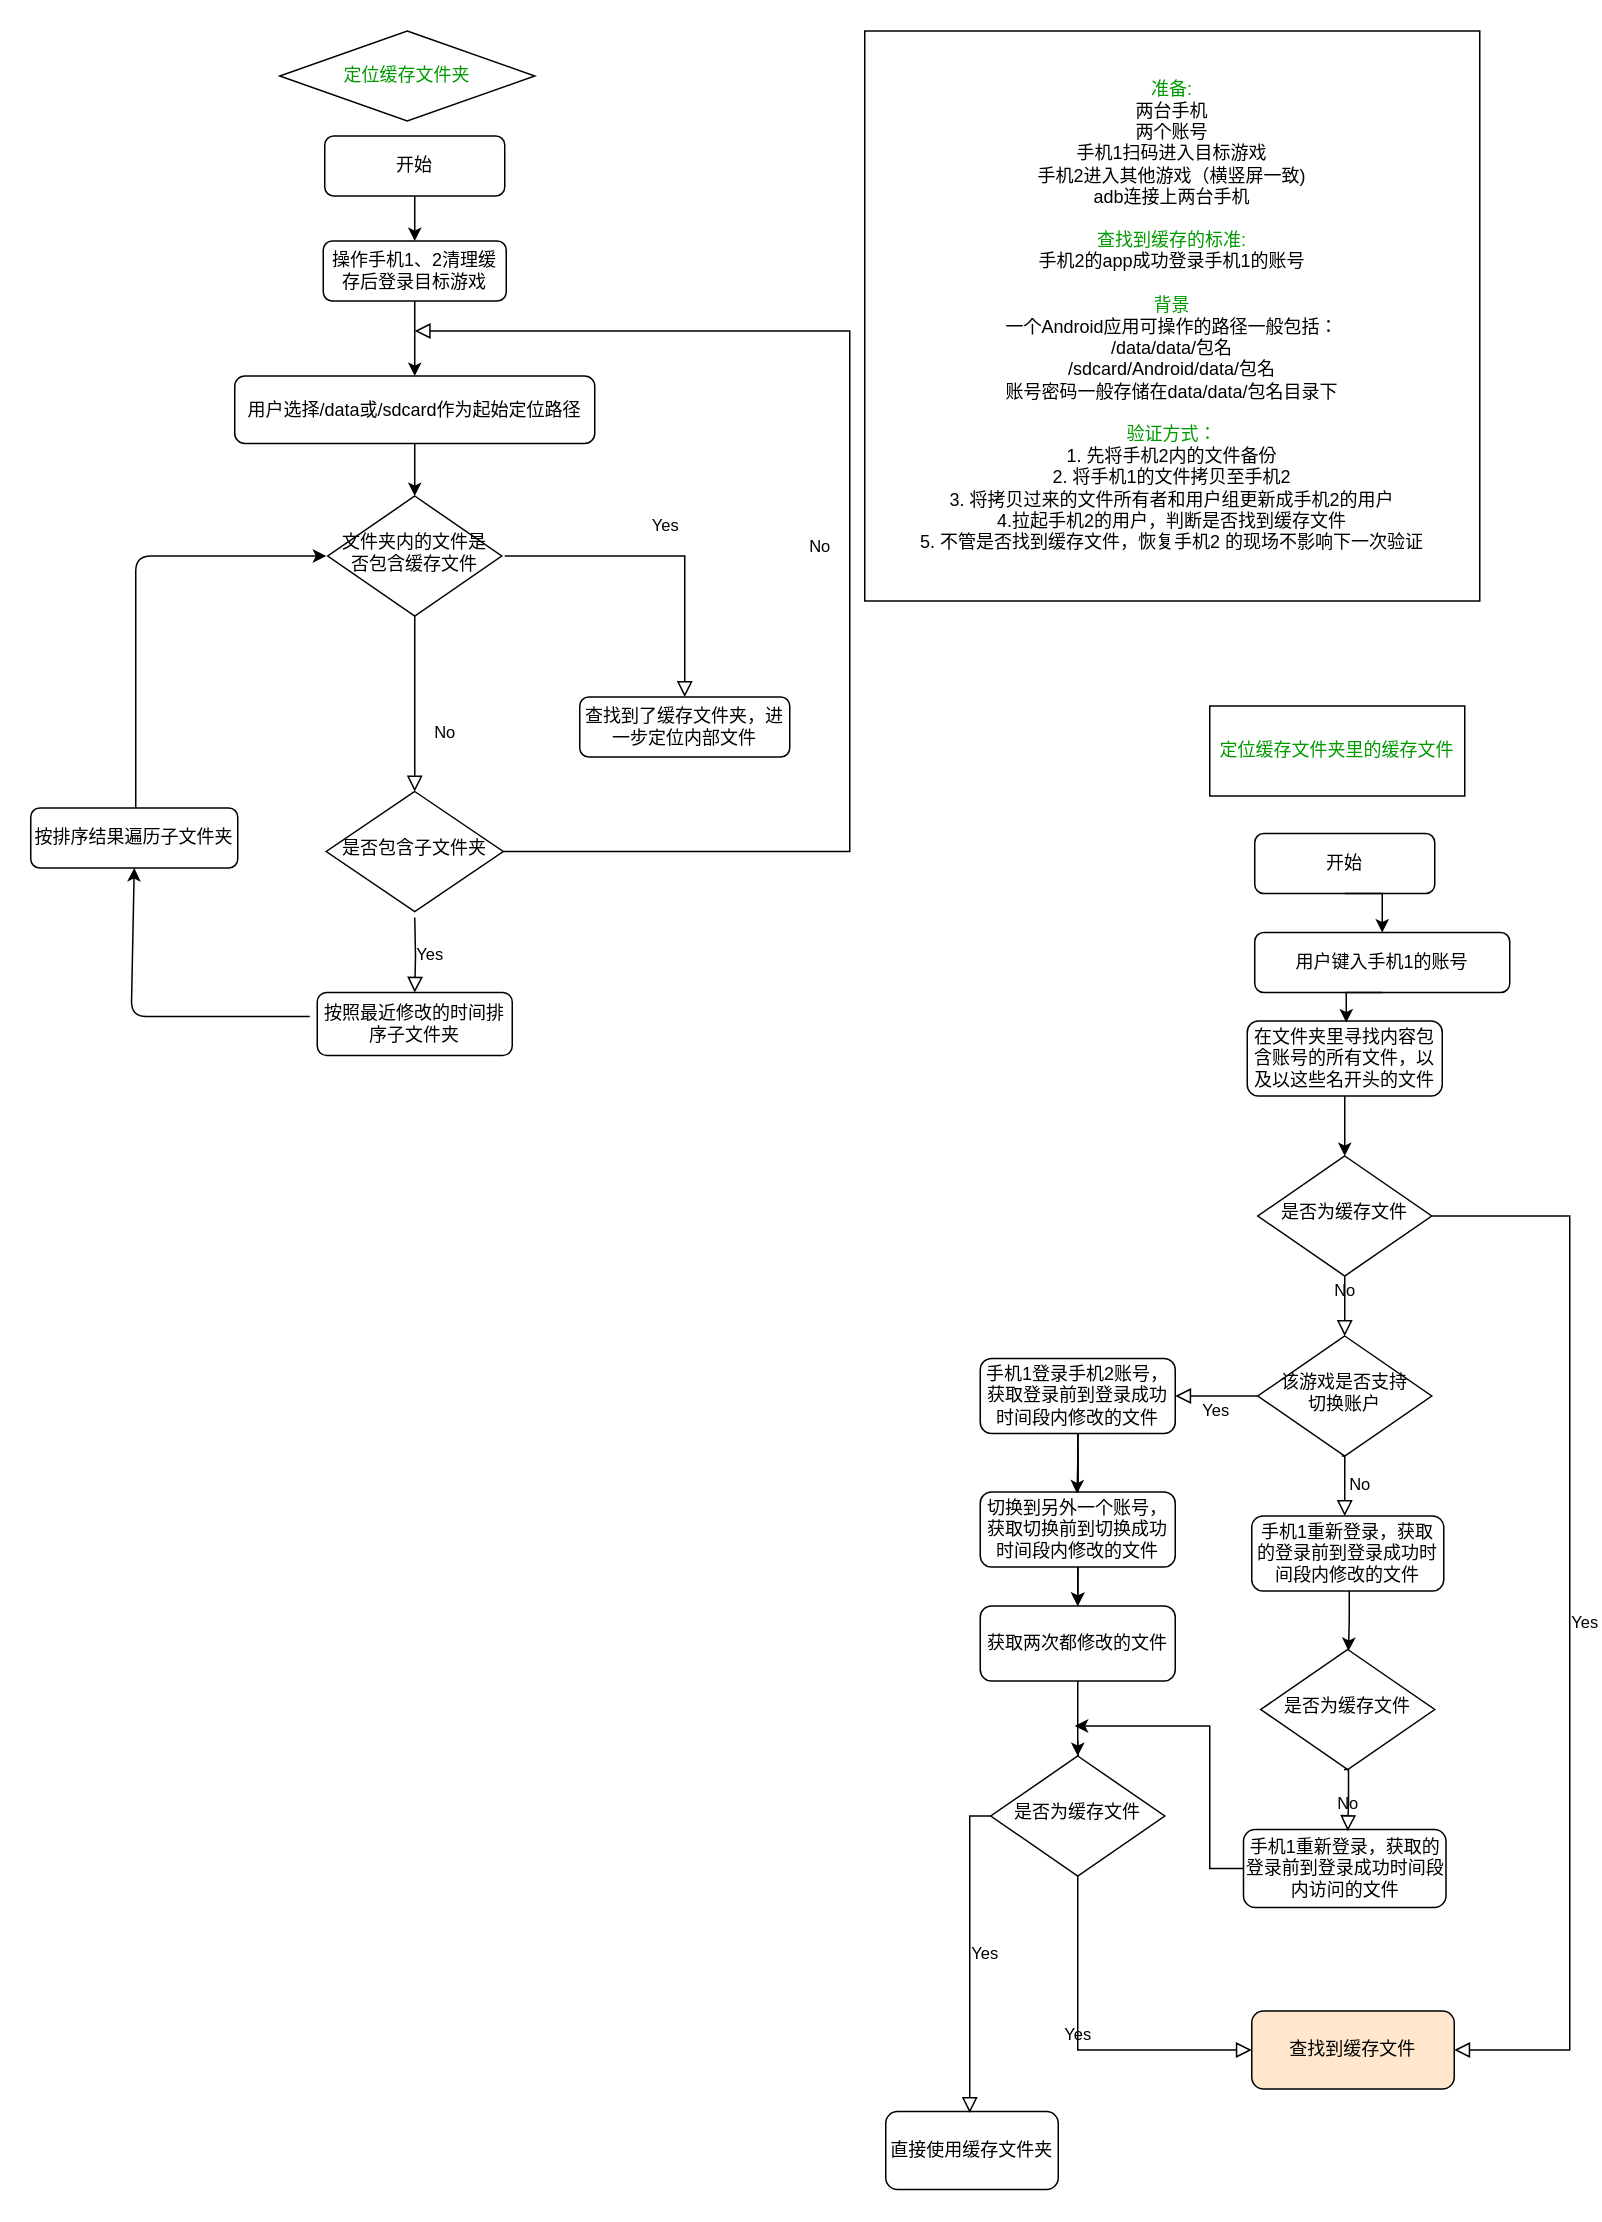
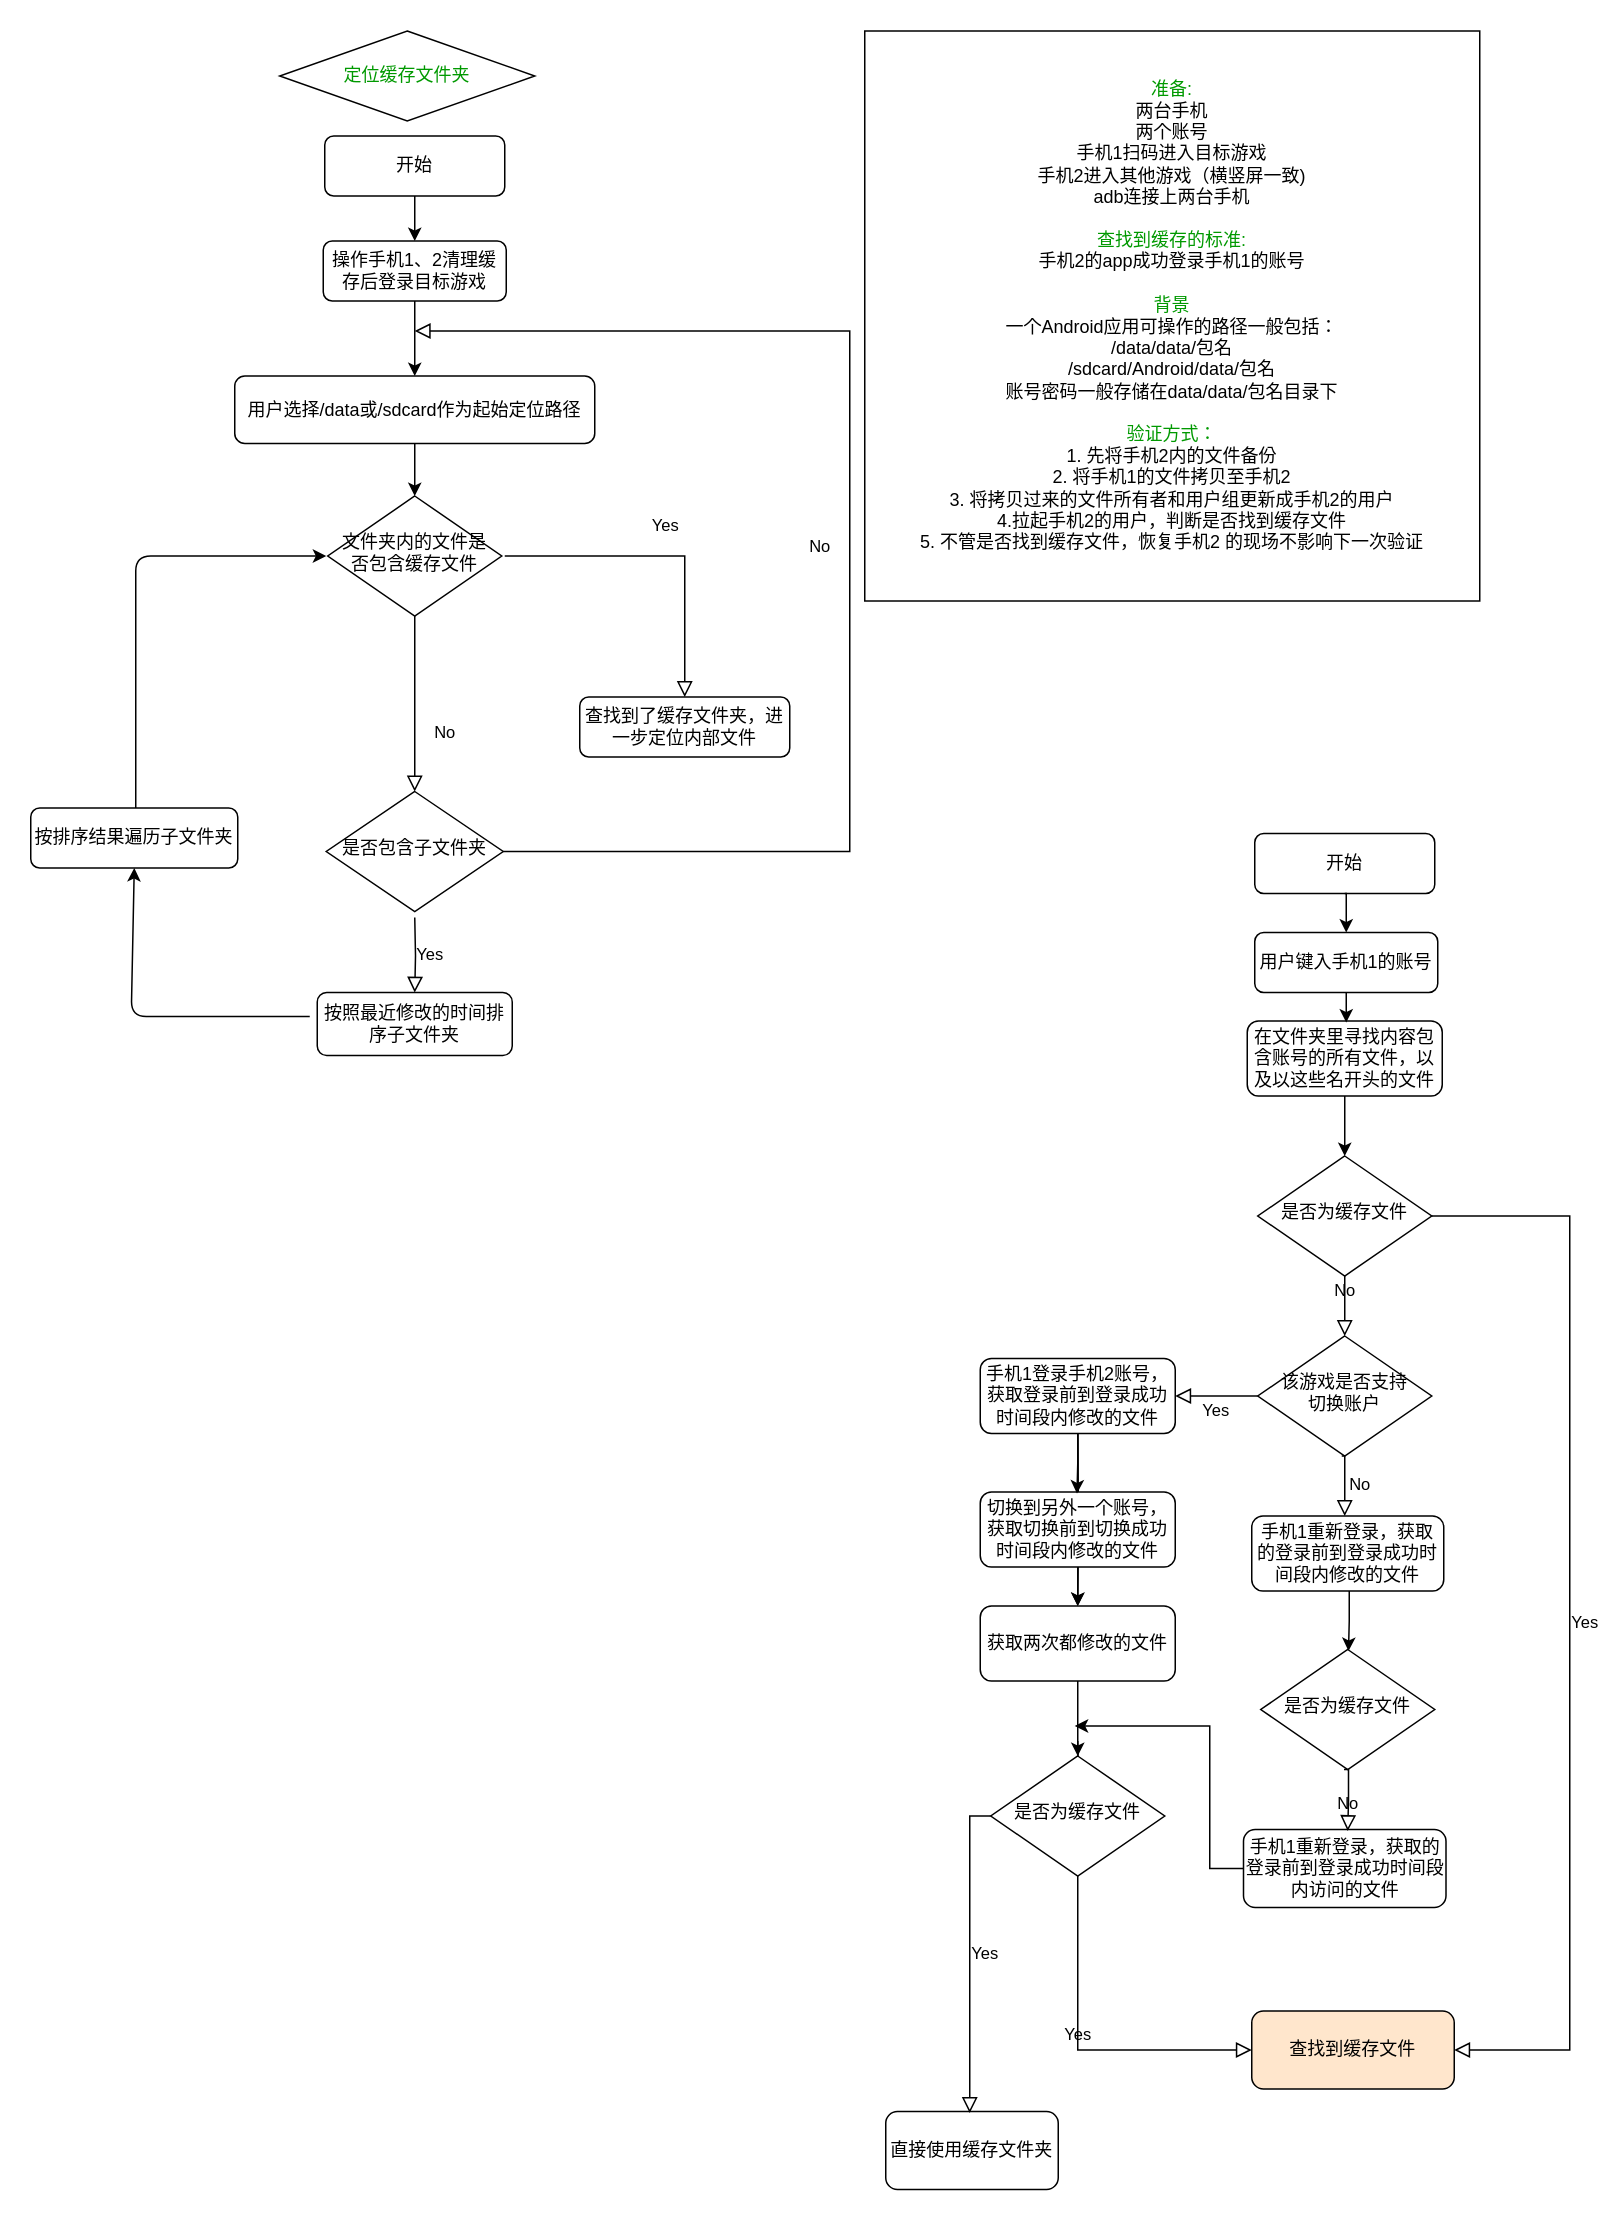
- <mxCell id="22" value="&lt;font color=&quot;#009900&quot;&gt;定位缓存文件夹里的缓存文件&lt;/font&gt;" style="rounded=0;whiteSpace=wrap;html=1;" vertex="1" parent="1"><mxGeometry x="806" y="470" width="170" height="60" as="geometry" /></mxCell>
- <mxCell id="24" value="用户键入手机1的账号" style="rounded=1;whiteSpace=wrap;html=1;fontSize=12;glass=0;strokeWidth=1;shadow=0;" vertex="1" parent="1"><mxGeometry x="836" y="621" width="170" height="40" as="geometry" /></mxCell>
+ <mxCell id="24" value="用户键入手机1的账号" style="rounded=1;whiteSpace=wrap;html=1;fontSize=12;glass=0;strokeWidth=1;shadow=0;" vertex="1" parent="1"><mxGeometry x="836" y="621" width="122" height="40" as="geometry" /></mxCell>
